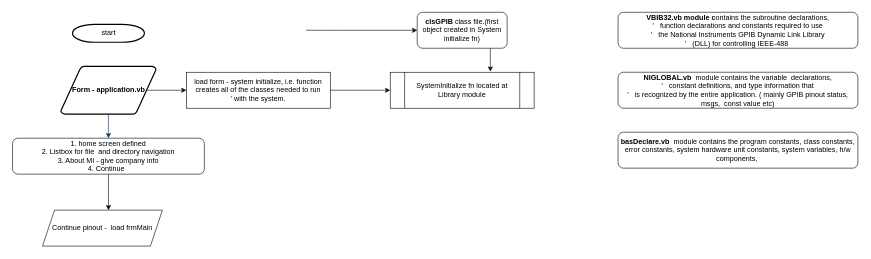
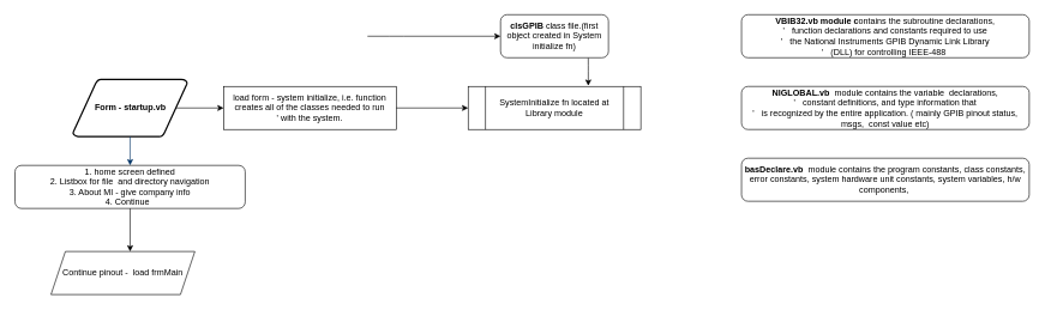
- <mxCell id="2" value="start" style="shape=mxgraph.flowchart.terminator;strokeWidth=2;gradientColor=none;gradientDirection=north;fontStyle=0;html=1;" parent="1" vertex="1"><mxGeometry x="120" y="40" width="120" height="30" as="geometry" /></mxCell>
- <mxCell id="3" value="&lt;b&gt;Form - application.vb&lt;/b&gt;" style="shape=mxgraph.flowchart.data;strokeWidth=2;gradientColor=none;gradientDirection=north;fontStyle=0;html=1;" parent="1" vertex="1"><mxGeometry x="100.5" y="110" width="159" height="80" as="geometry" /></mxCell>
+ <mxCell id="3" value="&lt;b&gt;Form - startup.vb&lt;/b&gt;" style="shape=mxgraph.flowchart.data;strokeWidth=2;gradientColor=none;gradientDirection=north;fontStyle=0;html=1;" parent="1" vertex="1"><mxGeometry x="100.5" y="110" width="159" height="80" as="geometry" /></mxCell>
